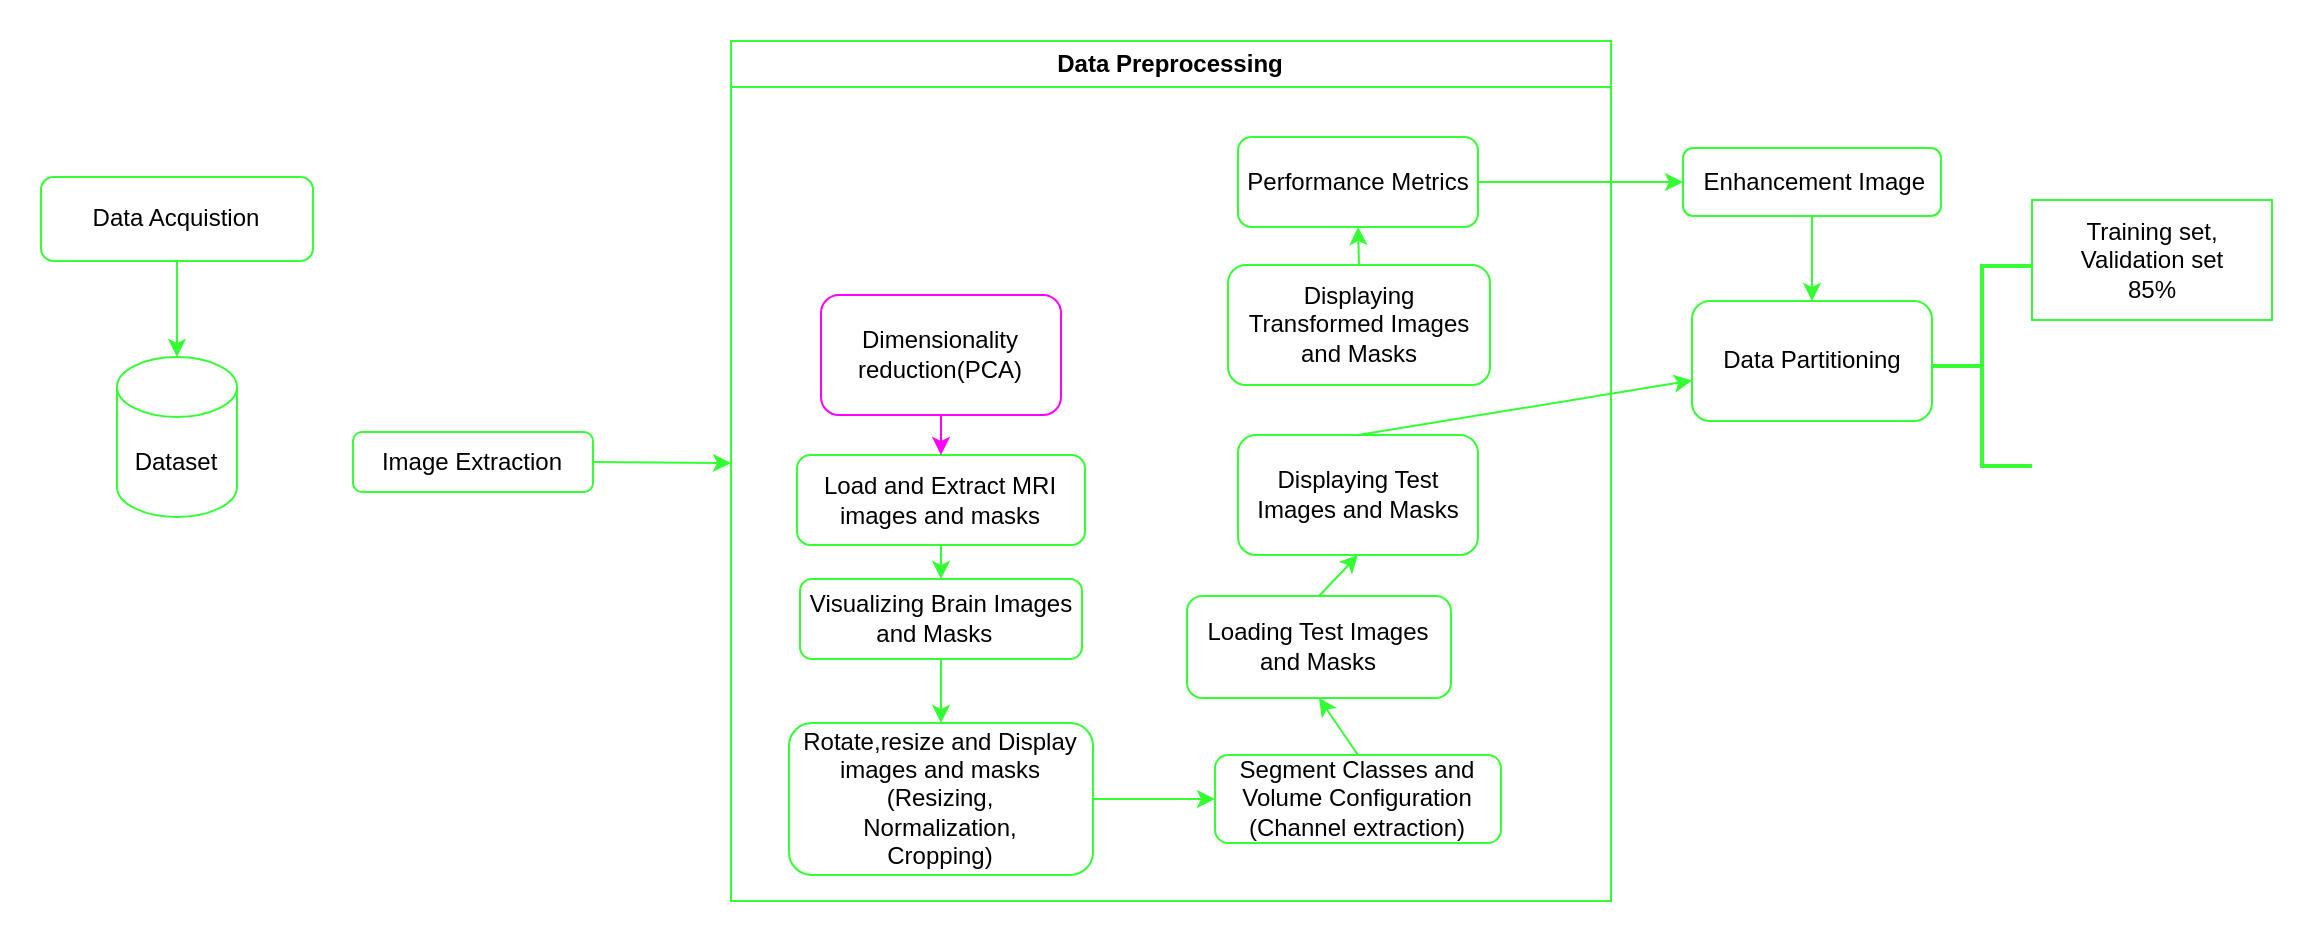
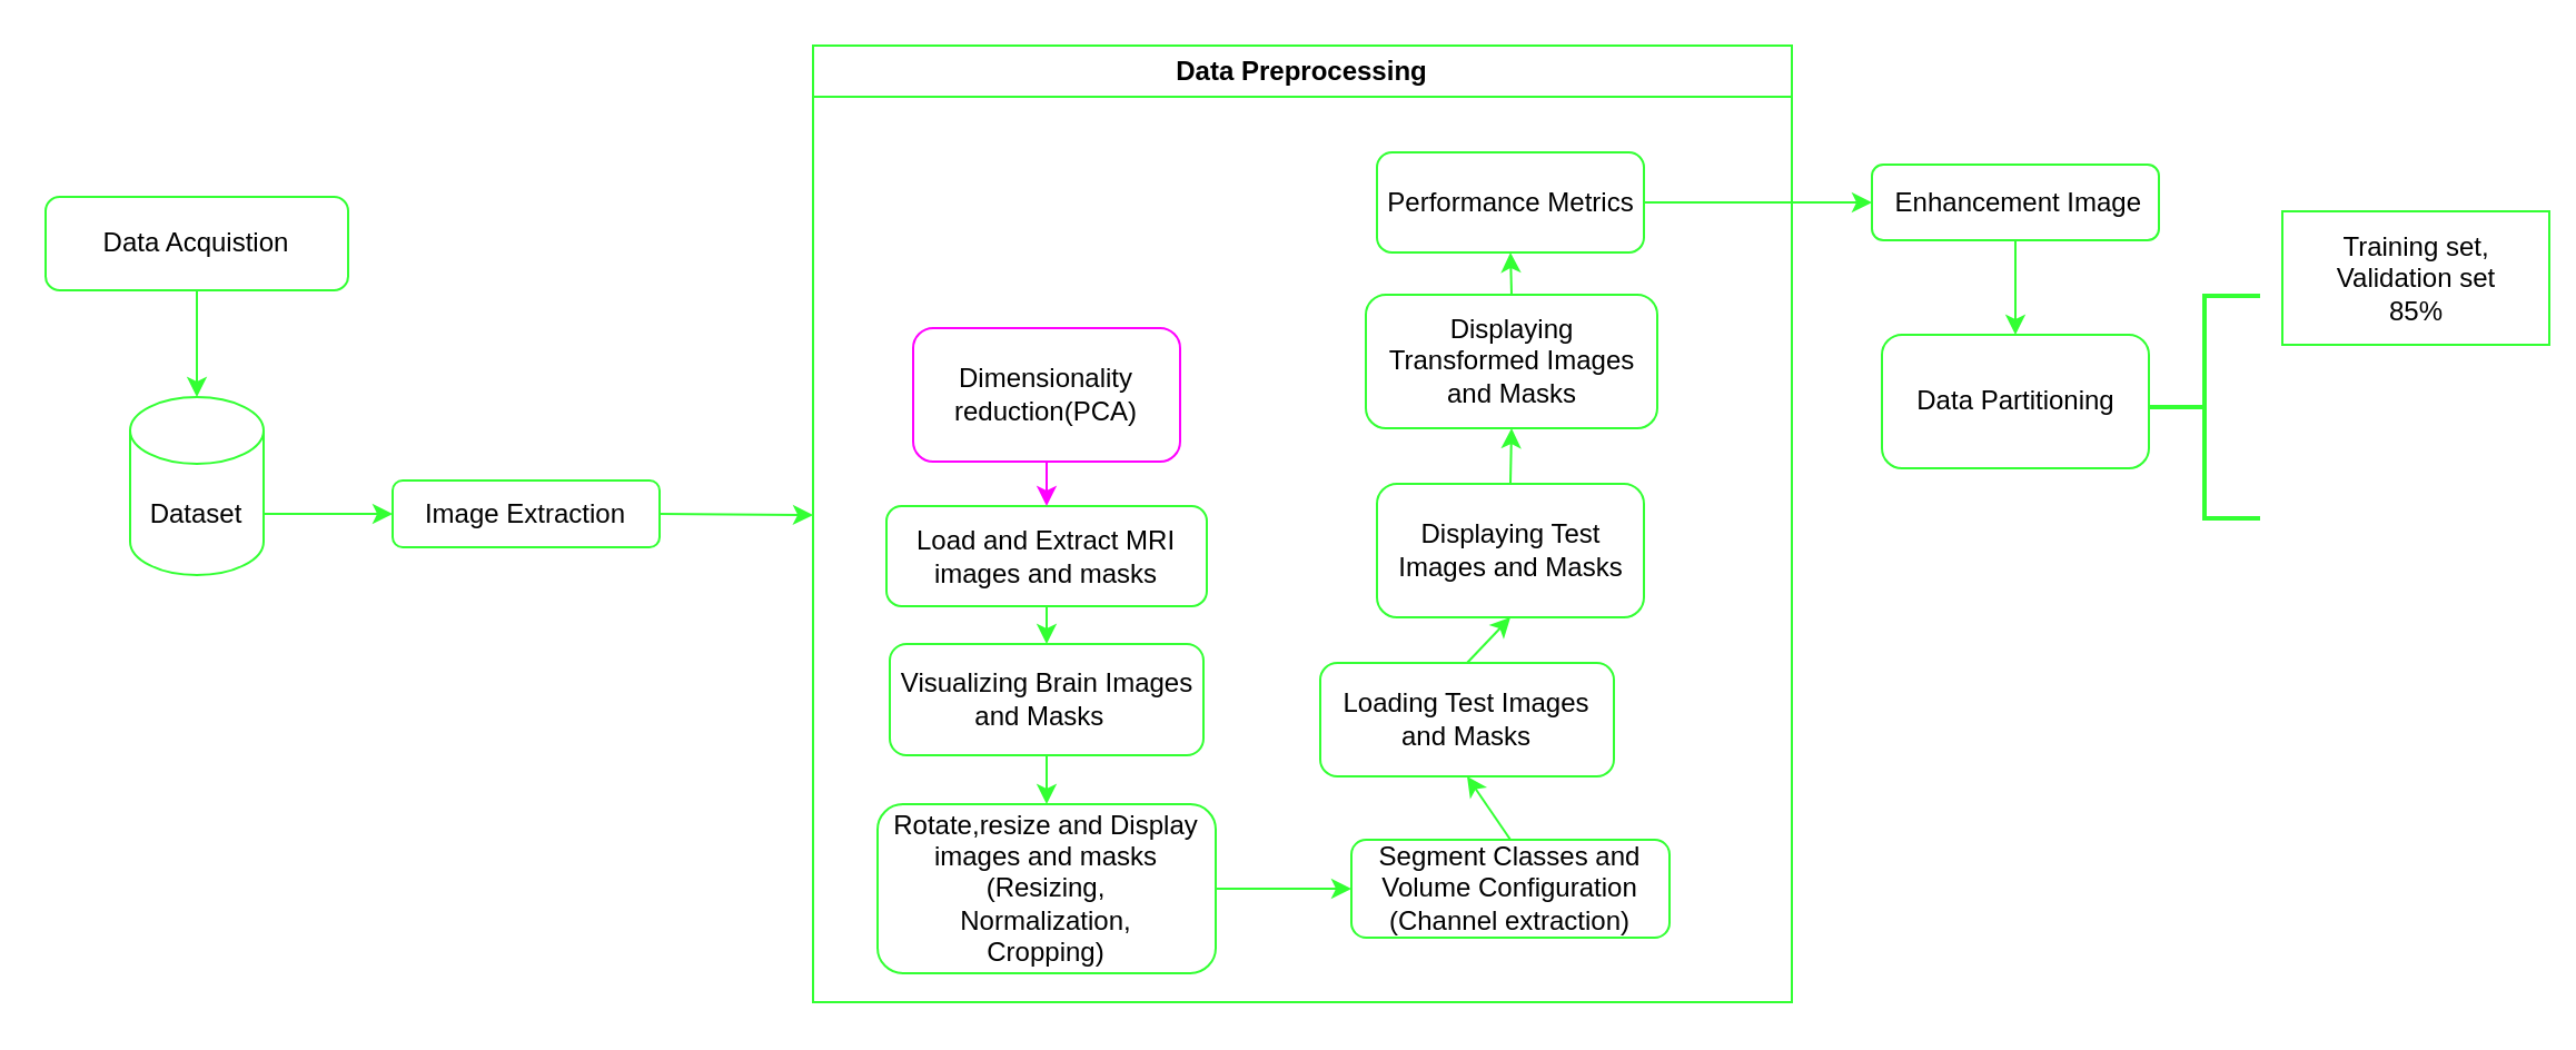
- <mxCell id="25" value="Training set,&lt;br&gt;Validation set&lt;br&gt;85%" style="rounded=0;whiteSpace=wrap;html=1;strokeColor=#33FF33;" parent="1" vertex="1"><mxGeometry x="1015.5" y="99.5" width="120" height="60" as="geometry" /></mxCell>
+ <mxCell id="25" value="Training set,&lt;br&gt;Validation set&lt;br&gt;85%" style="rounded=0;whiteSpace=wrap;html=1;strokeColor=#33FF33;" parent="1" vertex="1"><mxGeometry x="1025.5" y="94.5" width="120" height="60" as="geometry" /></mxCell>
- <mxCell id="16" value="" style="endArrow=classic;html=1;rounded=0;exitX=0.5;exitY=0;exitDx=0;exitDy=0;strokeColor=#33FF33;" parent="5" source="11" target="24" edge="1"><mxGeometry width="50" height="50" relative="1" as="geometry"><mxPoint x="257" y="225" as="sourcePoint" /><mxPoint x="307" y="175" as="targetPoint" /></mxGeometry></mxCell>
+ <mxCell id="16" value="" style="endArrow=classic;html=1;rounded=0;entryX=0.5;entryY=1;entryDx=0;entryDy=0;exitX=0.5;exitY=0;exitDx=0;exitDy=0;strokeColor=#33FF33;" parent="5" source="11" target="12" edge="1"><mxGeometry width="50" height="50" relative="1" as="geometry"><mxPoint x="257" y="225" as="sourcePoint" /><mxPoint x="307" y="175" as="targetPoint" /></mxGeometry></mxCell>
+ <mxCell id="30" value="" style="endArrow=classic;html=1;rounded=0;exitX=1;exitY=0;exitDx=0;exitDy=52.5;exitPerimeter=0;entryX=0;entryY=0.5;entryDx=0;entryDy=0;strokeColor=#33FF33;" edge="1" parent="1" source="2" target="4"><mxGeometry width="50" height="50" relative="1" as="geometry"><mxPoint x="195" y="303" as="sourcePoint" /><mxPoint x="245" y="253" as="targetPoint" /></mxGeometry></mxCell>
- <mxCell id="7" value="&lt;div&gt;Visualizing Brain&amp;nbsp;&lt;span style=&quot;background-color: initial;&quot;&gt;Images and Masks&amp;nbsp;&amp;nbsp;&lt;/span&gt;&lt;/div&gt;" style="rounded=1;whiteSpace=wrap;html=1;strokeColor=#33FF33;" parent="5" vertex="1"><mxGeometry x="34.5" y="269" width="141" height="40" as="geometry" /></mxCell>
+ <mxCell id="7" value="&lt;div&gt;Visualizing Brain&amp;nbsp;&lt;span style=&quot;background-color: initial;&quot;&gt;Images and Masks&amp;nbsp;&amp;nbsp;&lt;/span&gt;&lt;/div&gt;" style="rounded=1;whiteSpace=wrap;html=1;strokeColor=#33FF33;" parent="5" vertex="1"><mxGeometry x="34.5" y="269" width="141" height="50" as="geometry" /></mxCell>
